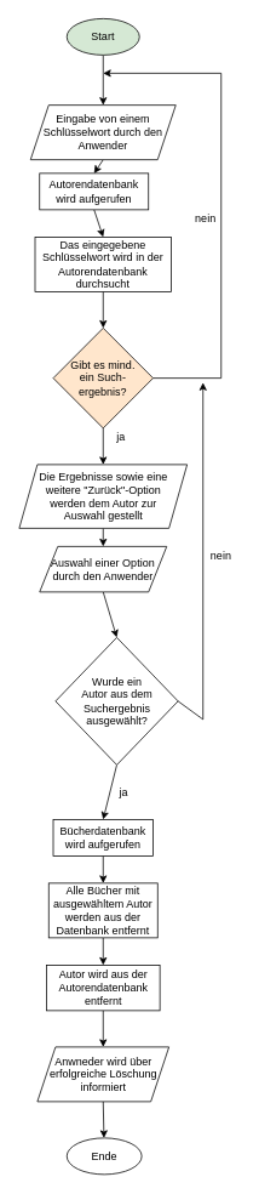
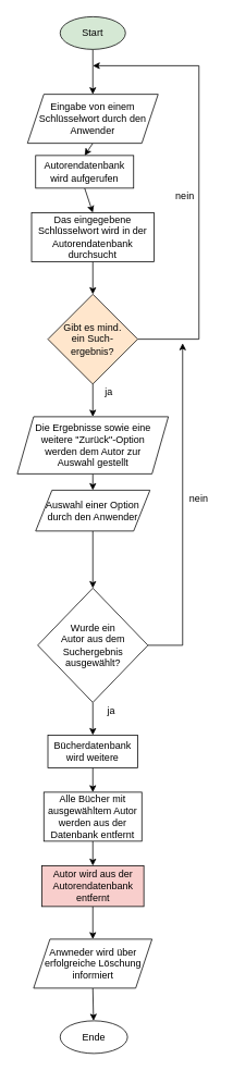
- <mxCell id="19" value="Wurde ein &lt;br&gt;Autor aus dem Suchergebnis ausgewählt?" style="rhombus;whiteSpace=wrap;html=1;" vertex="1" parent="1"><mxGeometry x="60.5" y="700" width="135" height="140" as="geometry" /></mxCell>
+ <mxCell id="19" value="Wurde ein &lt;br&gt;Autor aus dem Suchergebnis ausgewählt?" style="rhombus;whiteSpace=wrap;html=1;" vertex="1" parent="1"><mxGeometry x="45.5" y="720" width="135" height="140" as="geometry" /></mxCell>
- <mxCell id="21" value="Bücherdatenbank wird aufgerufen" style="rounded=0;whiteSpace=wrap;html=1;" vertex="1" parent="1"><mxGeometry x="58" y="900" width="110" height="40" as="geometry" /></mxCell>
+ <mxCell id="21" value="Bücherdatenbank wird weitere" style="rounded=0;whiteSpace=wrap;html=1;" vertex="1" parent="1"><mxGeometry x="58" y="900" width="110" height="40" as="geometry" /></mxCell>
- <mxCell id="25" value="Autor wird aus der Autorendatenbank entfernt" style="rounded=0;whiteSpace=wrap;html=1;" vertex="1" parent="1"><mxGeometry x="50.5" y="1060" width="125" height="50" as="geometry" /></mxCell>
+ <mxCell id="25" value="Autor wird aus der Autorendatenbank entfernt" style="rounded=0;whiteSpace=wrap;html=1;fillColor=#f8cecc;" vertex="1" parent="1"><mxGeometry x="50.5" y="1060" width="125" height="50" as="geometry" /></mxCell>
